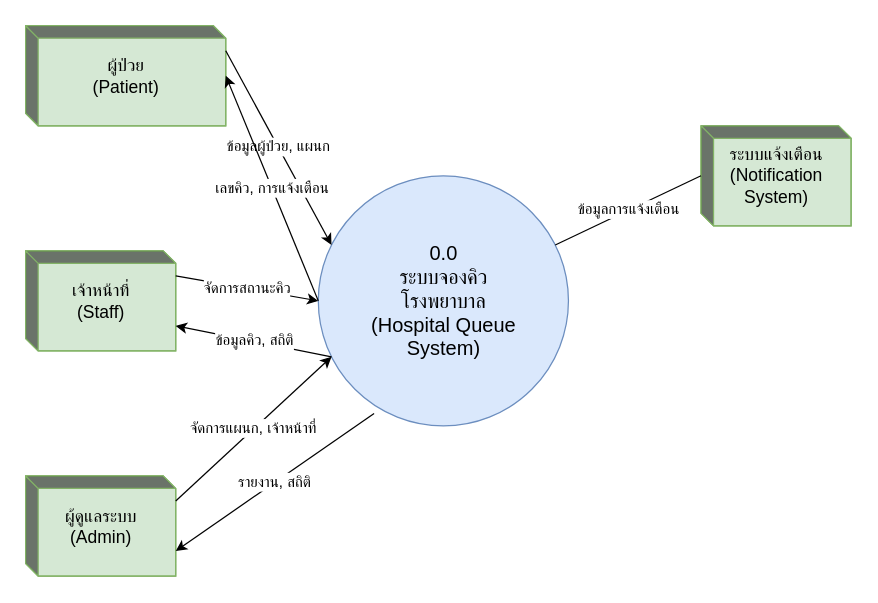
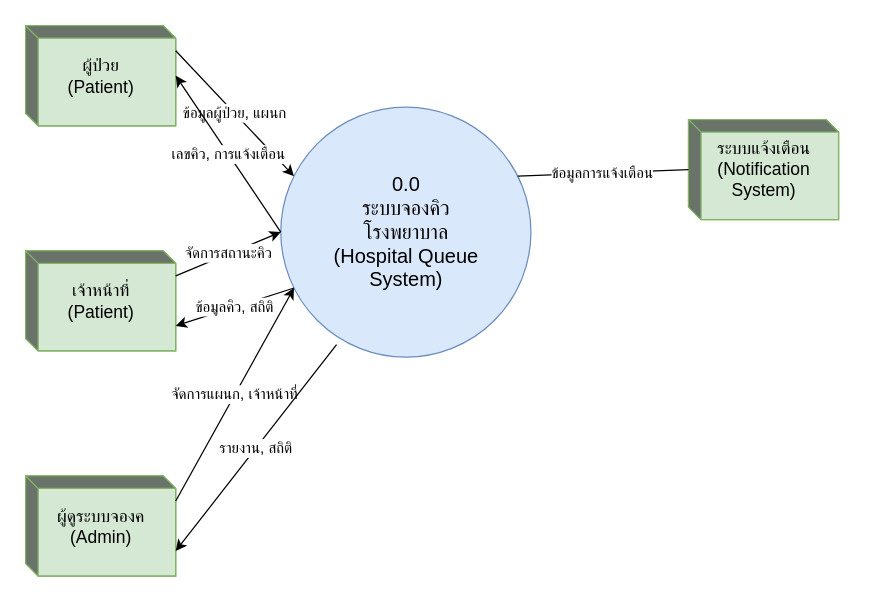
- <mxCell id="3" value="ผู้ป่วย&#10;(Patient)" style="html=1;dashed=0;whitespace=wrap;shape=mxgraph.dfd.externalEntity;fontSize=14;fillColor=#d5e8d4;strokeColor=#82b366;" parent="1" vertex="1"><mxGeometry x="20" y="20" width="160" height="80" as="geometry" /></mxCell>
+ <mxCell id="3" value="ผู้ป่วย&#10;(Patient)" style="html=1;dashed=0;whitespace=wrap;shape=mxgraph.dfd.externalEntity;fontSize=14;fillColor=#d5e8d4;strokeColor=#82b366;" parent="1" vertex="1"><mxGeometry x="20" y="20" width="120" height="80" as="geometry" /></mxCell>
- <mxCell id="12" value="ระบบแจ้งเตือน&#10;(Notification&#10;System)" style="html=1;dashed=0;whitespace=wrap;shape=mxgraph.dfd.externalEntity;fontSize=14;fillColor=#d5e8d4;strokeColor=#82b366;" parent="1" vertex="1"><mxGeometry x="560" y="100" width="120" height="80" as="geometry" /></mxCell>
+ <mxCell id="12" value="ระบบแจ้งเตือน&#10;(Notification&#10;System)" style="html=1;dashed=0;whitespace=wrap;shape=mxgraph.dfd.externalEntity;fontSize=14;fillColor=#d5e8d4;strokeColor=#82b366;" parent="1" vertex="1"><mxGeometry x="550" y="95" width="120" height="80" as="geometry" /></mxCell>
- <mxCell id="4" value="เจ้าหน้าที่&#10;(Staff)" style="html=1;dashed=0;whitespace=wrap;shape=mxgraph.dfd.externalEntity;fontSize=14;fillColor=#d5e8d4;strokeColor=#82b366;" parent="1" vertex="1"><mxGeometry x="20" y="200" width="120" height="80" as="geometry" /></mxCell>
+ <mxCell id="4" value="เจ้าหน้าที่&#10;(Patient)" style="html=1;dashed=0;whitespace=wrap;shape=mxgraph.dfd.externalEntity;fontSize=14;fillColor=#d5e8d4;strokeColor=#82b366;" parent="1" vertex="1"><mxGeometry x="20" y="200" width="120" height="80" as="geometry" /></mxCell>
- <mxCell id="2" value="0.0&#10;ระบบจองคิว&#10;โรงพยาบาล&#10;(Hospital Queue&#10;System)" style="shape=ellipse;html=1;dashed=0;whitespace=wrap;aspect=fixed;perimeter=ellipsePerimeter;fontSize=16;fillColor=#dae8fc;strokeColor=#6c8ebf;" parent="1" vertex="1"><mxGeometry x="254" y="140" width="200" height="200" as="geometry" /></mxCell>
+ <mxCell id="2" value="0.0&#10;ระบบจองคิว&#10;โรงพยาบาล&#10;(Hospital Queue&#10;System)" style="shape=ellipse;html=1;dashed=0;whitespace=wrap;aspect=fixed;perimeter=ellipsePerimeter;fontSize=16;fillColor=#dae8fc;strokeColor=#6c8ebf;" parent="1" vertex="1"><mxGeometry x="224" y="85" width="200" height="200" as="geometry" /></mxCell>
- <mxCell id="5" value="ผู้ดูแลระบบ&#10;(Admin)" style="html=1;dashed=0;whitespace=wrap;shape=mxgraph.dfd.externalEntity;fontSize=14;fillColor=#d5e8d4;strokeColor=#82b366;" parent="1" vertex="1"><mxGeometry x="20" y="380" width="120" height="80" as="geometry" /></mxCell>
+ <mxCell id="5" value="ผู้ดูระบบจองค&#10;(Admin)" style="html=1;dashed=0;whitespace=wrap;shape=mxgraph.dfd.externalEntity;fontSize=14;fillColor=#d5e8d4;strokeColor=#82b366;" parent="1" vertex="1"><mxGeometry x="20" y="380" width="120" height="80" as="geometry" /></mxCell>
